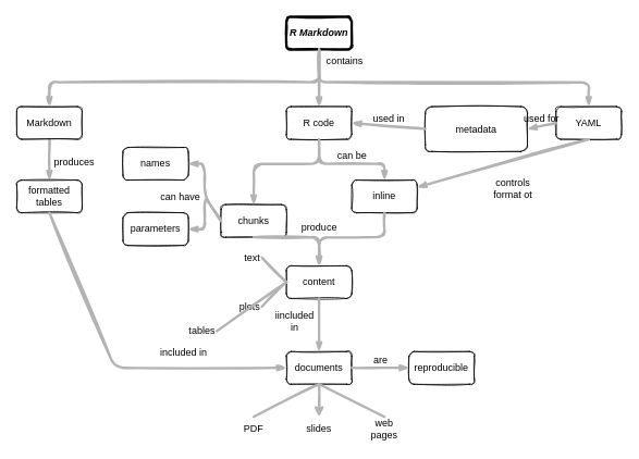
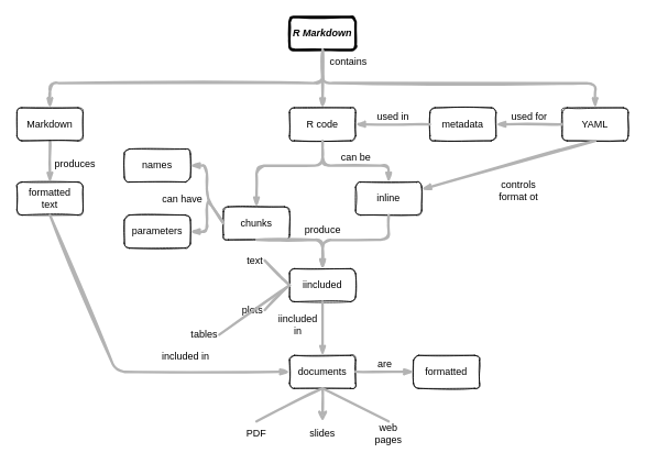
- <mxCell id="7" value="metadata" style="rounded=1;whiteSpace=wrap;html=1;fontSize=12;fontFamily=Helvetica;fillColor=none;labelBackgroundColor=none;sketch=1;" parent="1" vertex="1"><mxGeometry x="520" y="130" width="125" height="55" as="geometry" /></mxCell>
+ <mxCell id="7" value="metadata" style="rounded=1;whiteSpace=wrap;html=1;fontSize=12;fontFamily=Helvetica;fillColor=none;labelBackgroundColor=none;sketch=1;" parent="1" vertex="1"><mxGeometry x="520" y="130" width="80" height="40" as="geometry" /></mxCell>
- <mxCell id="10" value="formatted&lt;br&gt;tables" style="rounded=1;whiteSpace=wrap;html=1;fontSize=12;fontFamily=Helvetica;fillColor=none;labelBackgroundColor=none;sketch=1;" parent="1" vertex="1"><mxGeometry x="20" y="220" width="80" height="40" as="geometry" /></mxCell>
+ <mxCell id="10" value="formatted&lt;br&gt;text" style="rounded=1;whiteSpace=wrap;html=1;fontSize=12;fontFamily=Helvetica;fillColor=none;labelBackgroundColor=none;sketch=1;" parent="1" vertex="1"><mxGeometry x="20" y="220" width="80" height="40" as="geometry" /></mxCell>
- <mxCell id="33" value="content" style="rounded=1;whiteSpace=wrap;html=1;fontSize=12;fontFamily=Helvetica;fillColor=none;labelBackgroundColor=none;sketch=1;" parent="1" vertex="1"><mxGeometry x="350" y="325" width="80" height="40" as="geometry" /></mxCell>
+ <mxCell id="33" value="iincluded" style="rounded=1;whiteSpace=wrap;html=1;fontSize=12;fontFamily=Helvetica;fillColor=none;labelBackgroundColor=none;sketch=1;" parent="1" vertex="1"><mxGeometry x="350" y="325" width="80" height="40" as="geometry" /></mxCell>
- <mxCell id="12" value="reproducible" style="rounded=1;whiteSpace=wrap;html=1;fontSize=12;fontFamily=Helvetica;fillColor=none;labelBackgroundColor=none;sketch=1;" parent="1" vertex="1"><mxGeometry x="500" y="430" width="80" height="40" as="geometry" /></mxCell>
+ <mxCell id="12" value="formatted" style="rounded=1;whiteSpace=wrap;html=1;fontSize=12;fontFamily=Helvetica;fillColor=none;labelBackgroundColor=none;sketch=1;" parent="1" vertex="1"><mxGeometry x="500" y="430" width="80" height="40" as="geometry" /></mxCell>
